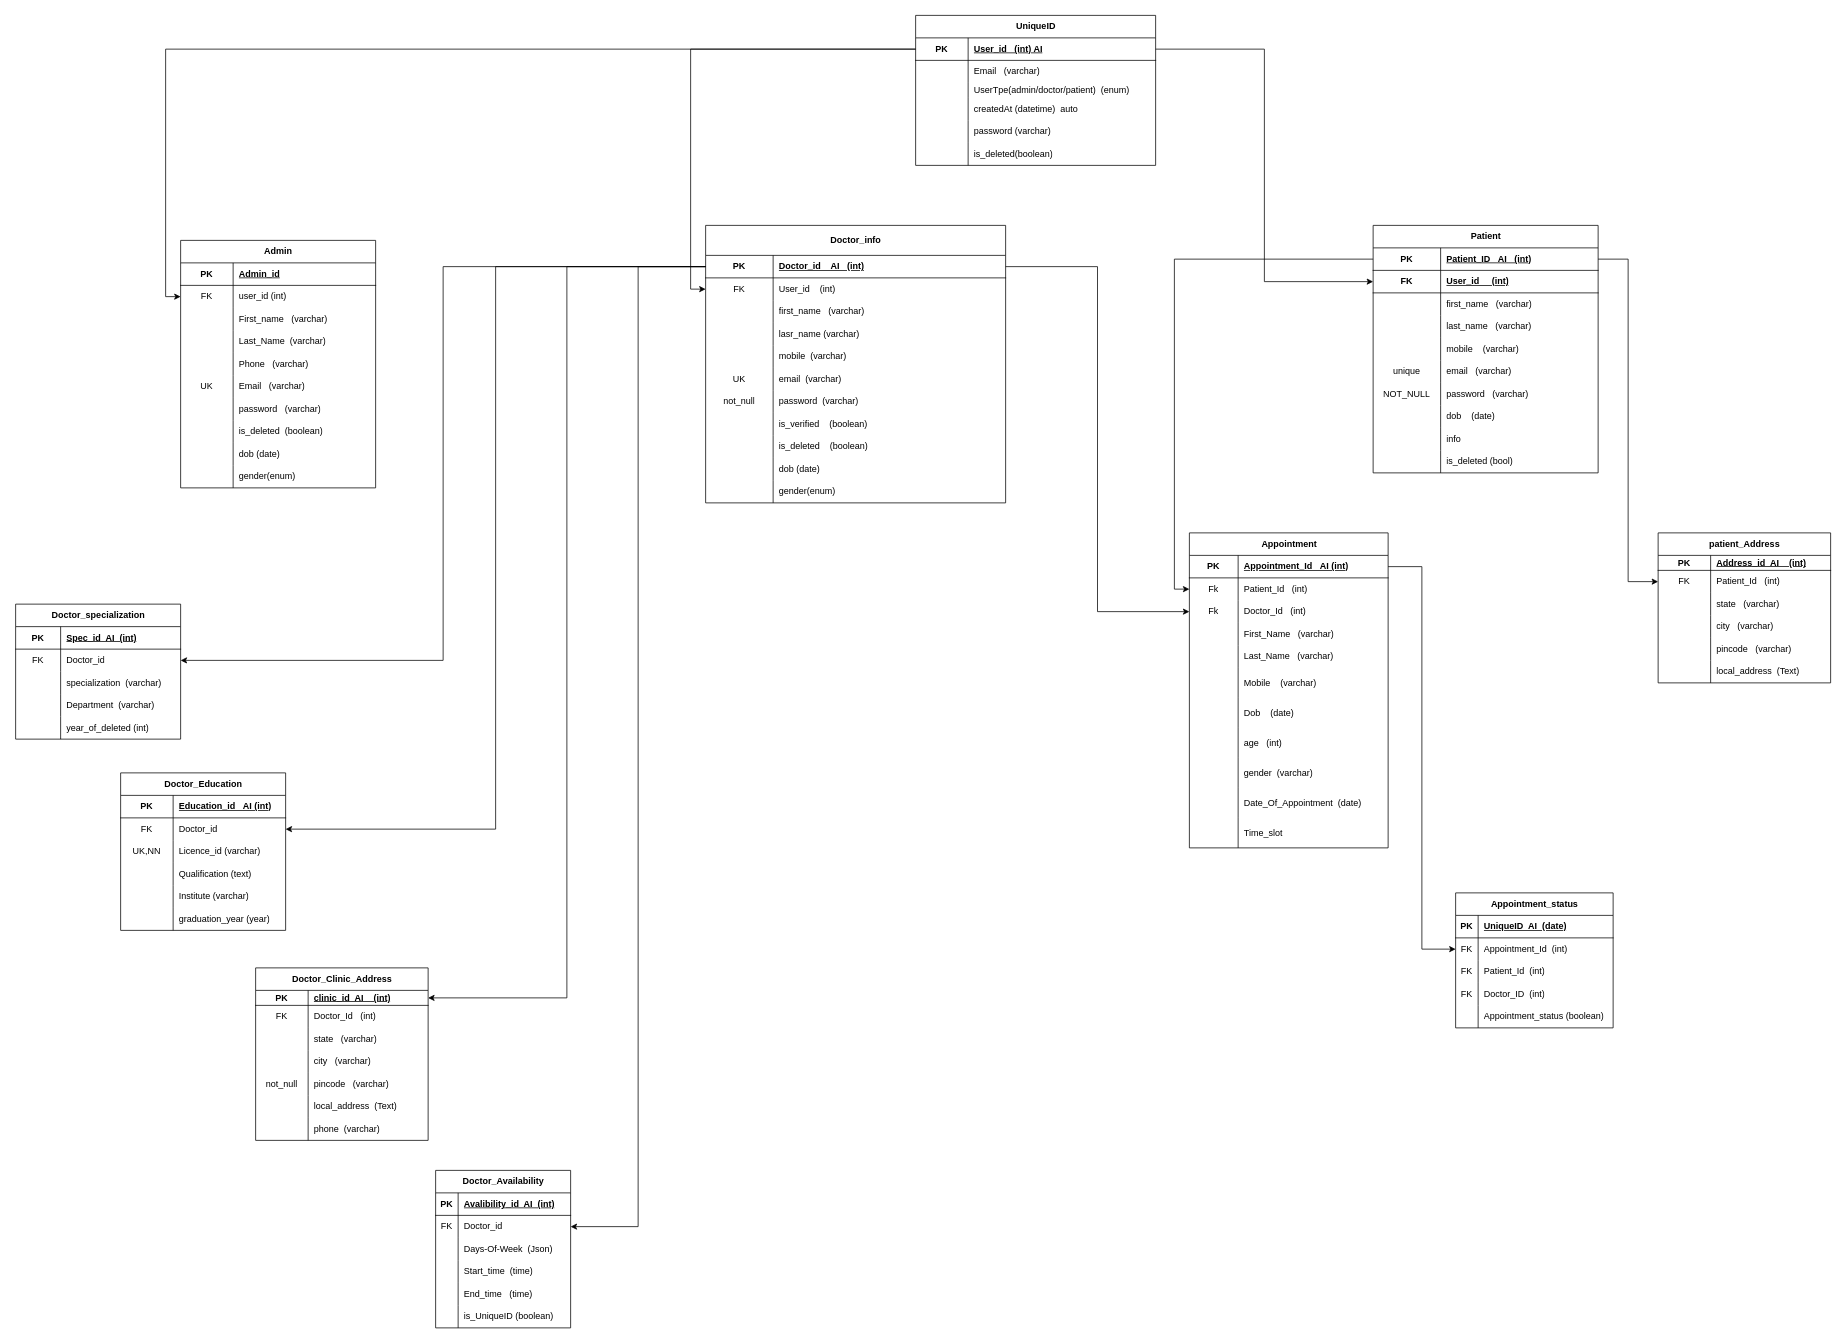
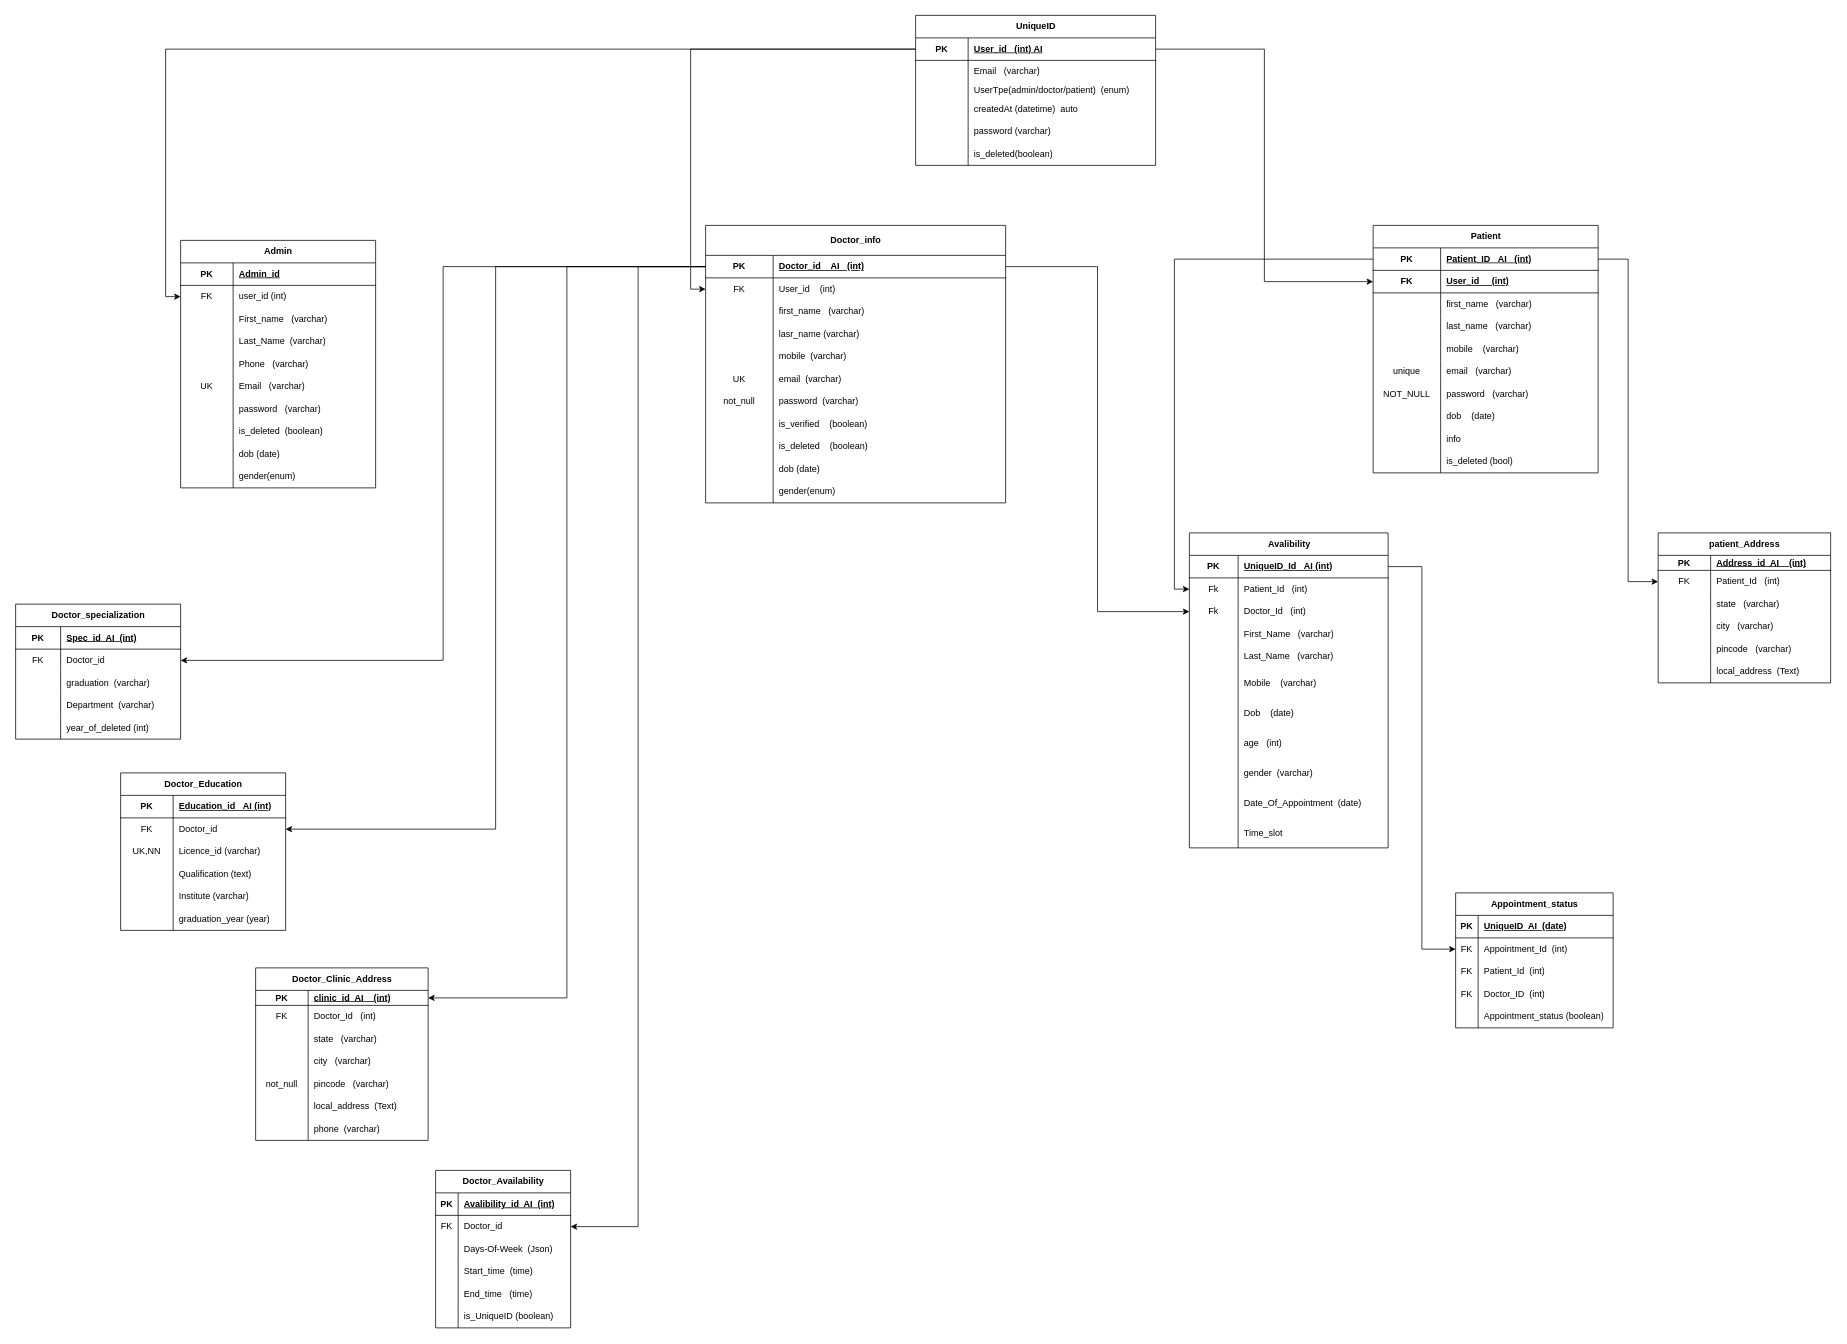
- <mxCell id="73" value="Appointment" style="shape=table;startSize=30;container=1;collapsible=1;childLayout=tableLayout;fixedRows=1;rowLines=0;fontStyle=1;align=center;resizeLast=1;html=1;" parent="1" vertex="1"><mxGeometry x="1585" y="710" width="265" height="420" as="geometry" /></mxCell>
+ <mxCell id="73" value="Avalibility" style="shape=table;startSize=30;container=1;collapsible=1;childLayout=tableLayout;fixedRows=1;rowLines=0;fontStyle=1;align=center;resizeLast=1;html=1;" parent="1" vertex="1"><mxGeometry x="1585" y="710" width="265" height="420" as="geometry" /></mxCell>
- <mxCell id="76" value="Appointment_Id&amp;nbsp; &amp;nbsp;AI (int)" style="shape=partialRectangle;connectable=0;fillColor=none;top=0;left=0;bottom=0;right=0;align=left;spacingLeft=6;fontStyle=5;overflow=hidden;whiteSpace=wrap;html=1;" parent="74" vertex="1"><mxGeometry x="65" width="200" height="30" as="geometry"><mxRectangle width="200" height="30" as="alternateBounds" /></mxGeometry></mxCell>
+ <mxCell id="76" value="UniqueID_Id&amp;nbsp; &amp;nbsp;AI (int)" style="shape=partialRectangle;connectable=0;fillColor=none;top=0;left=0;bottom=0;right=0;align=left;spacingLeft=6;fontStyle=5;overflow=hidden;whiteSpace=wrap;html=1;" parent="74" vertex="1"><mxGeometry x="65" width="200" height="30" as="geometry"><mxRectangle width="200" height="30" as="alternateBounds" /></mxGeometry></mxCell>
- <mxCell id="225" value="specialization&amp;nbsp; (varchar)" style="shape=partialRectangle;connectable=0;fillColor=none;top=0;left=0;bottom=0;right=0;align=left;spacingLeft=6;overflow=hidden;whiteSpace=wrap;html=1;" parent="223" vertex="1"><mxGeometry x="60" width="160" height="30" as="geometry"><mxRectangle width="160" height="30" as="alternateBounds" /></mxGeometry></mxCell>
+ <mxCell id="225" value="graduation&amp;nbsp; (varchar)" style="shape=partialRectangle;connectable=0;fillColor=none;top=0;left=0;bottom=0;right=0;align=left;spacingLeft=6;overflow=hidden;whiteSpace=wrap;html=1;" parent="223" vertex="1"><mxGeometry x="60" width="160" height="30" as="geometry"><mxRectangle width="160" height="30" as="alternateBounds" /></mxGeometry></mxCell>
